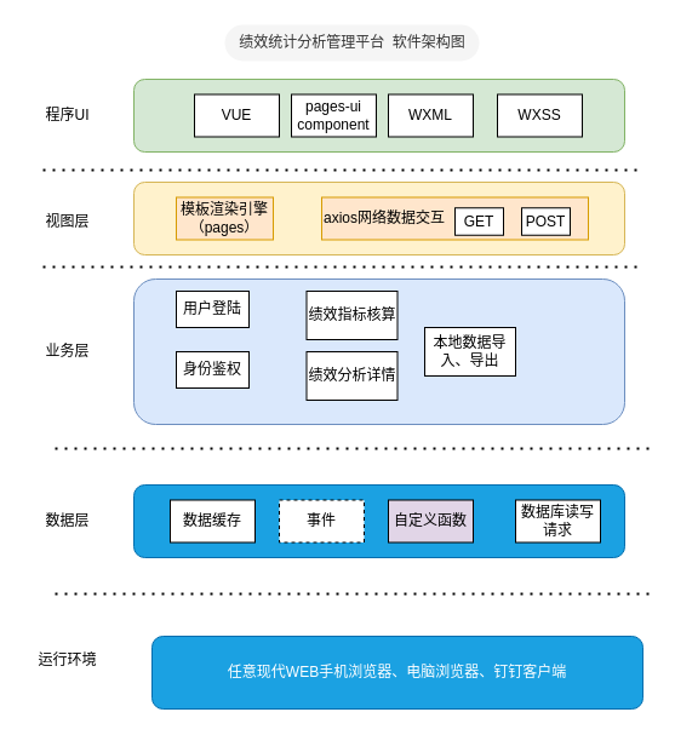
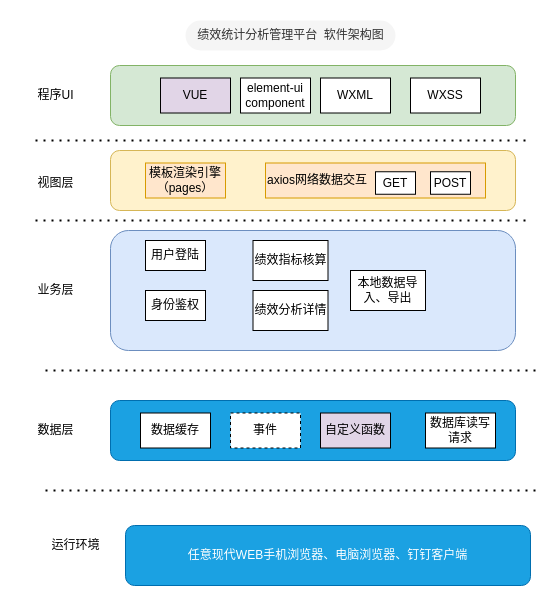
- <mxCell id="5" value="VUE" style="rounded=0;whiteSpace=wrap;html=1;" vertex="1" parent="1"><mxGeometry x="160" y="77.5" width="70" height="35" as="geometry" /></mxCell>
+ <mxCell id="5" value="VUE" style="rounded=0;whiteSpace=wrap;html=1;fillColor=#e1d5e7;" vertex="1" parent="1"><mxGeometry x="160" y="77.5" width="70" height="35" as="geometry" /></mxCell>
- <mxCell id="6" value="pages-ui component" style="rounded=0;whiteSpace=wrap;html=1;" vertex="1" parent="1"><mxGeometry x="240" y="77.5" width="70" height="35" as="geometry" /></mxCell>
+ <mxCell id="6" value="element-ui component" style="rounded=0;whiteSpace=wrap;html=1;" vertex="1" parent="1"><mxGeometry x="240" y="77.5" width="70" height="35" as="geometry" /></mxCell>
- <mxCell id="32" value="运行环境" style="text;html=1;align=center;verticalAlign=middle;resizable=0;points=[];autosize=1;strokeColor=none;fillColor=none;" vertex="1" parent="1"><mxGeometry x="20" y="530" width="70" height="30" as="geometry" /></mxCell>
+ <mxCell id="32" value="运行环境" style="text;html=1;align=center;verticalAlign=middle;resizable=0;points=[];autosize=1;strokeColor=none;fillColor=none;" vertex="1" parent="1"><mxGeometry x="40" y="530" width="70" height="30" as="geometry" /></mxCell>
